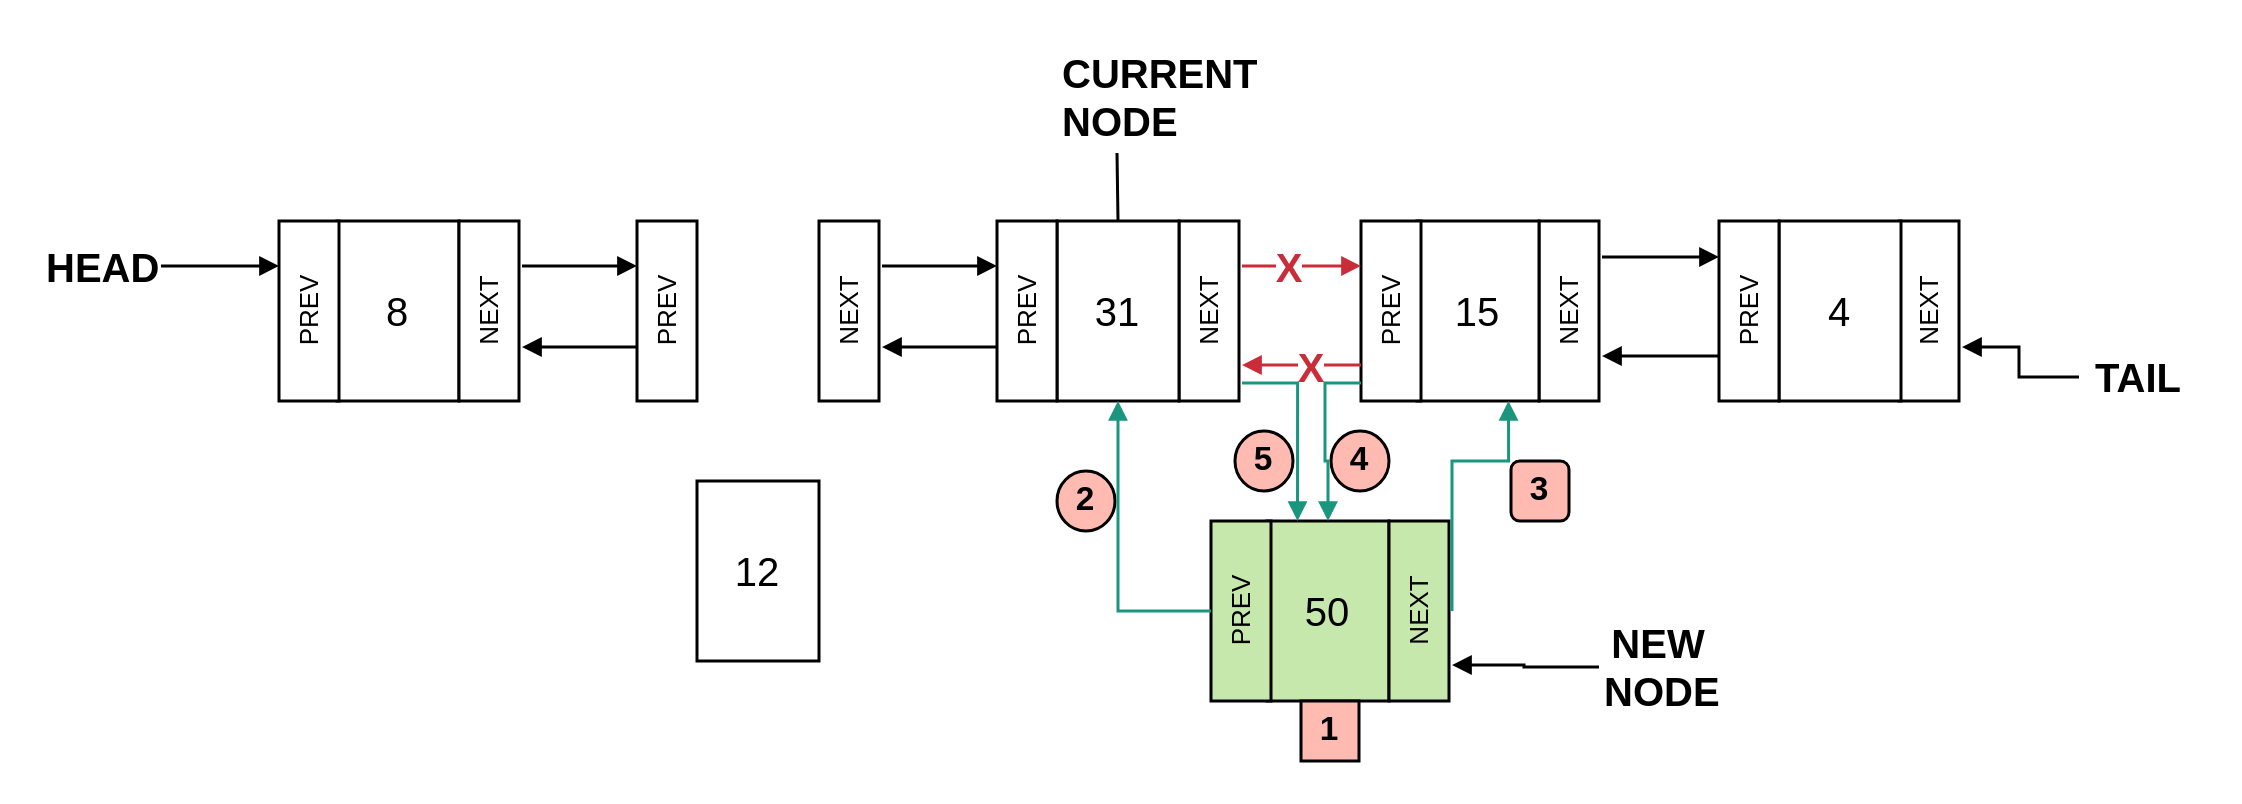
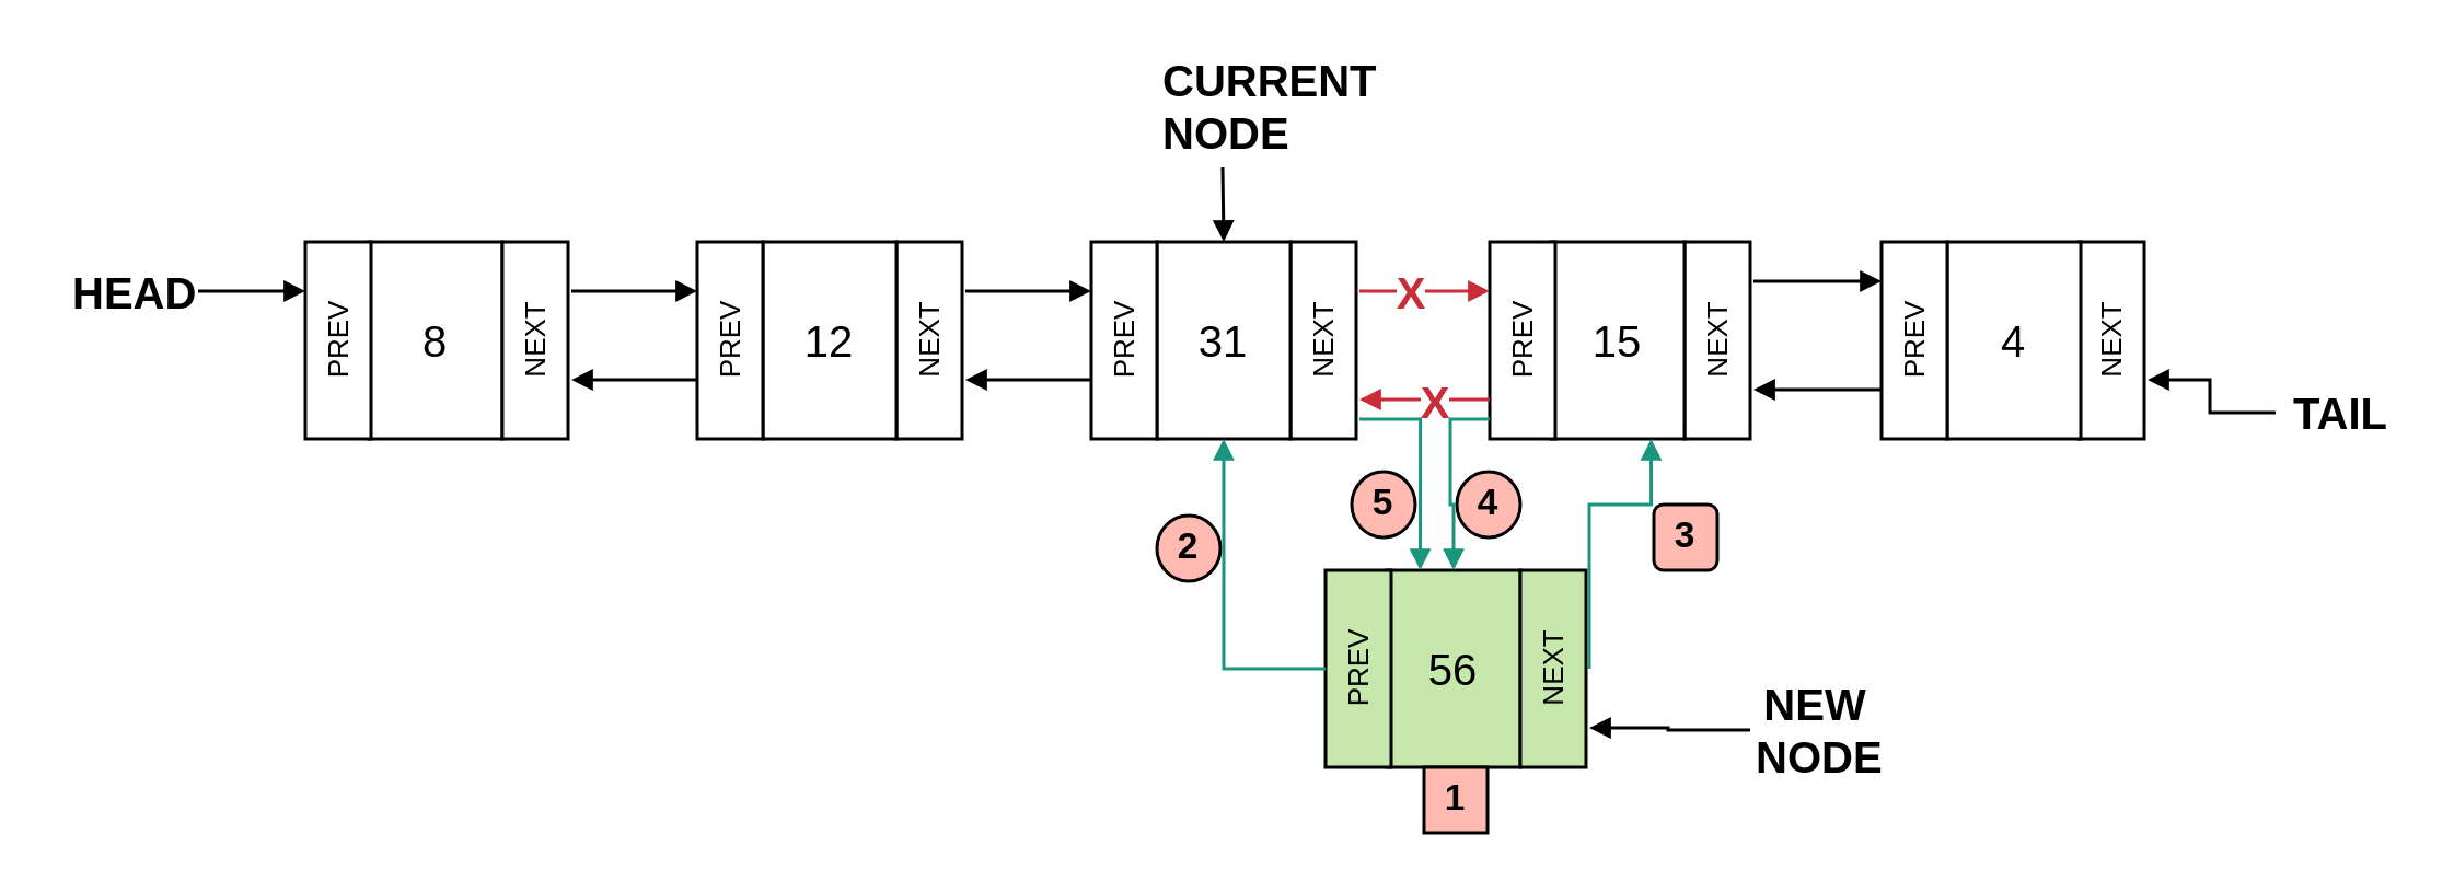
- <mxCell id="51" value="" style="html=1;jettySize=18;whiteSpace=wrap;fontSize=13;strokeOpacity=100;strokeWidth=1.5;rounded=1;arcSize=0;edgeStyle=orthogonalEdgeStyle;startArrow=none;endArrow=none;endFill=1;exitX=0.5;exitY=1;exitPerimeter=0;entryX=0.5;entryY=0;entryPerimeter=0;" edge="1" parent="1" source="50" target="15"><mxGeometry width="100" height="100" relative="1" as="geometry"><Array as="points" /></mxGeometry></mxCell>
+ <mxCell id="51" value="" style="html=1;jettySize=18;whiteSpace=wrap;fontSize=13;strokeOpacity=100;strokeWidth=1.5;rounded=1;arcSize=0;edgeStyle=orthogonalEdgeStyle;startArrow=none;endArrow=block;endFill=1;exitX=0.5;exitY=1;exitPerimeter=0;entryX=0.5;entryY=0;entryPerimeter=0;" edge="1" parent="1" source="50" target="15"><mxGeometry width="100" height="100" relative="1" as="geometry"><Array as="points" /></mxGeometry></mxCell>
- <mxCell id="13" value="HEAD" style="html=1;overflow=block;blockSpacing=1;whiteSpace=wrap;fontSize=20;fontColor=default;fontStyle=1;spacing=3.8;strokeOpacity=0;fillOpacity=0;fillColor=#ffffff;strokeWidth=1.5;" vertex="1" parent="1"><mxGeometry x="20" y="110" width="60" height="45" as="geometry" /></mxCell>
+ <mxCell id="13" value="HEAD" style="html=1;overflow=block;blockSpacing=1;whiteSpace=wrap;fontSize=20;fontColor=default;fontStyle=1;spacing=3.8;strokeOpacity=0;fillOpacity=0;fillColor=#ffffff;strokeWidth=1.5;" vertex="1" parent="1"><mxGeometry x="30" y="110" width="60" height="45" as="geometry" /></mxCell>
- <mxCell id="14" value="12" style="html=1;overflow=block;blockSpacing=1;whiteSpace=wrap;fontSize=20;fontColor=default;spacing=3.8;strokeOpacity=100;strokeWidth=1.5;" vertex="1" parent="1"><mxGeometry x="348" y="240" width="61" height="90" as="geometry" /></mxCell>
+ <mxCell id="14" value="12" style="html=1;overflow=block;blockSpacing=1;whiteSpace=wrap;fontSize=20;fontColor=default;spacing=3.8;strokeOpacity=100;strokeWidth=1.5;" vertex="1" parent="1"><mxGeometry x="348" y="110" width="61" height="90" as="geometry" /></mxCell>
- <mxCell id="41" value="50" style="html=1;overflow=block;blockSpacing=1;whiteSpace=wrap;fontSize=20;fontColor=default;spacing=3.8;strokeOpacity=100;fillOpacity=100;fillColor=#c7e8ac;strokeWidth=1.5;" vertex="1" parent="1"><mxGeometry x="633" y="260" width="61" height="90" as="geometry" /></mxCell>
+ <mxCell id="41" value="56" style="html=1;overflow=block;blockSpacing=1;whiteSpace=wrap;fontSize=20;fontColor=default;spacing=3.8;strokeOpacity=100;fillOpacity=100;fillColor=#c7e8ac;strokeWidth=1.5;" vertex="1" parent="1"><mxGeometry x="633" y="260" width="61" height="90" as="geometry" /></mxCell>
